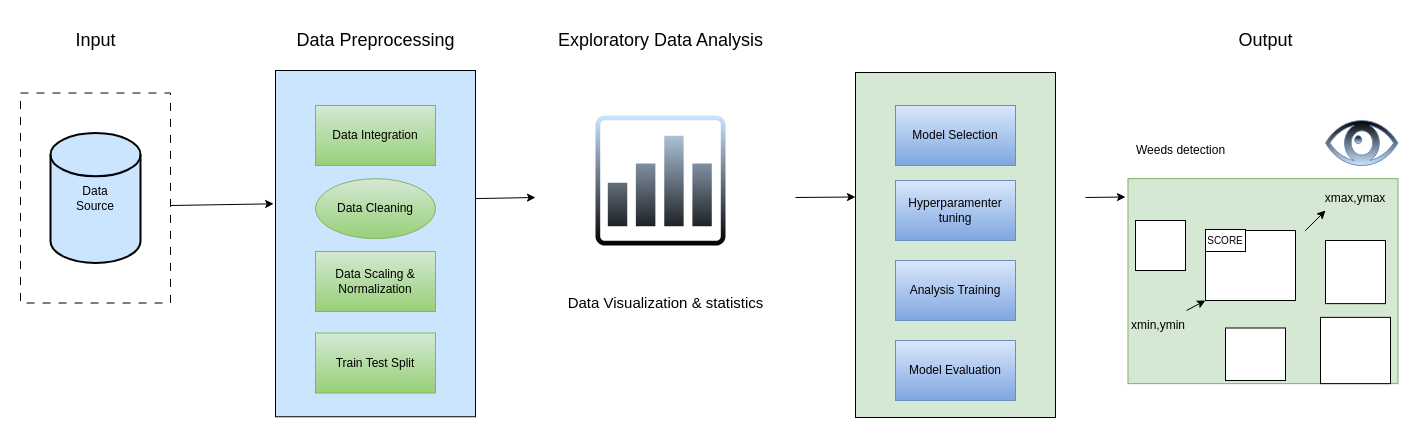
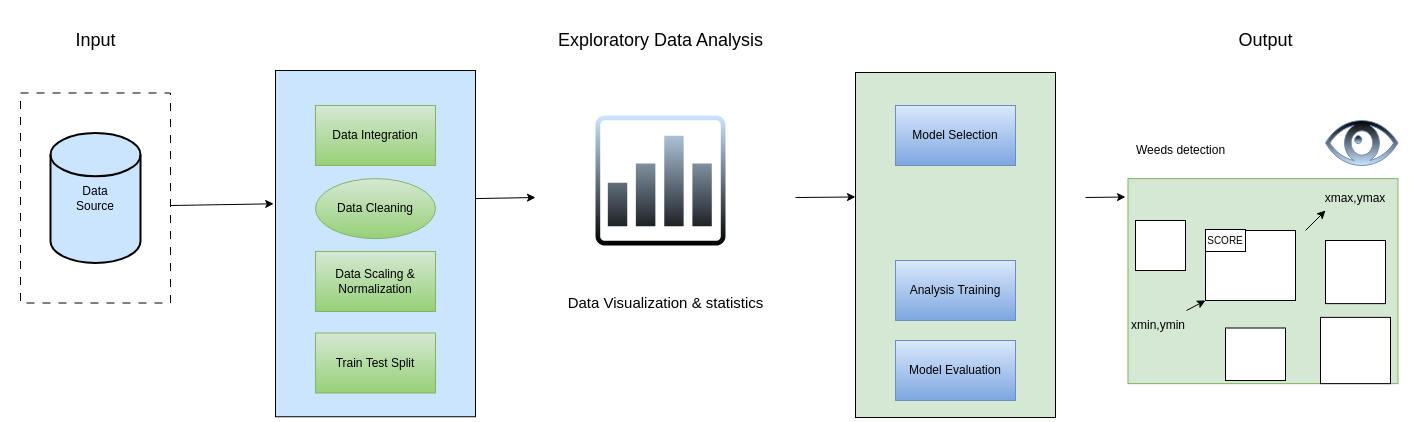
- <mxCell id="7" value="Data Preprocessing" style="text;html=1;align=center;verticalAlign=middle;resizable=0;points=[];autosize=1;strokeColor=none;fillColor=none;fontSize=18;" parent="1" vertex="1"><mxGeometry x="285" y="20" width="180" height="40" as="geometry" /></mxCell>
- <mxCell id="17" value="Hyperparamenter tuning" style="rounded=0;whiteSpace=wrap;html=1;fillColor=#dae8fc;gradientColor=#7ea6e0;strokeColor=#6c8ebf;" parent="1" vertex="1"><mxGeometry x="895" y="180" width="120" height="60" as="geometry" /></mxCell>
